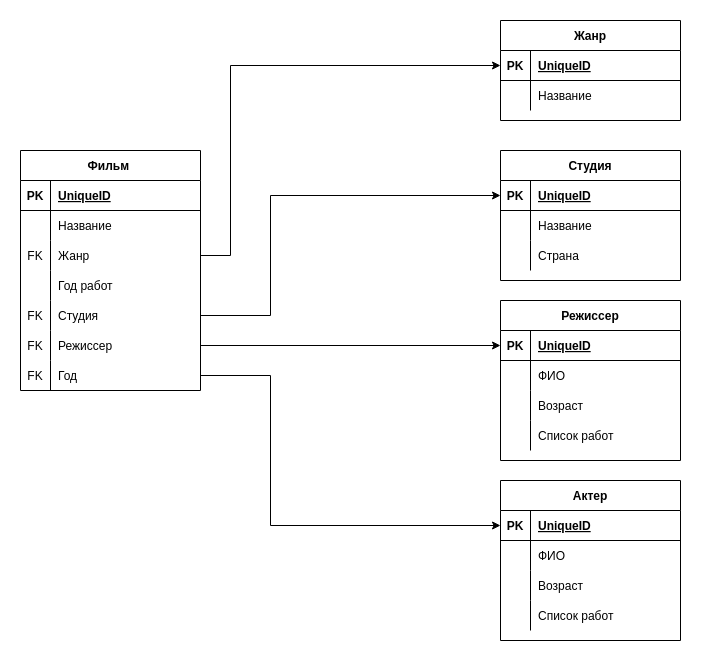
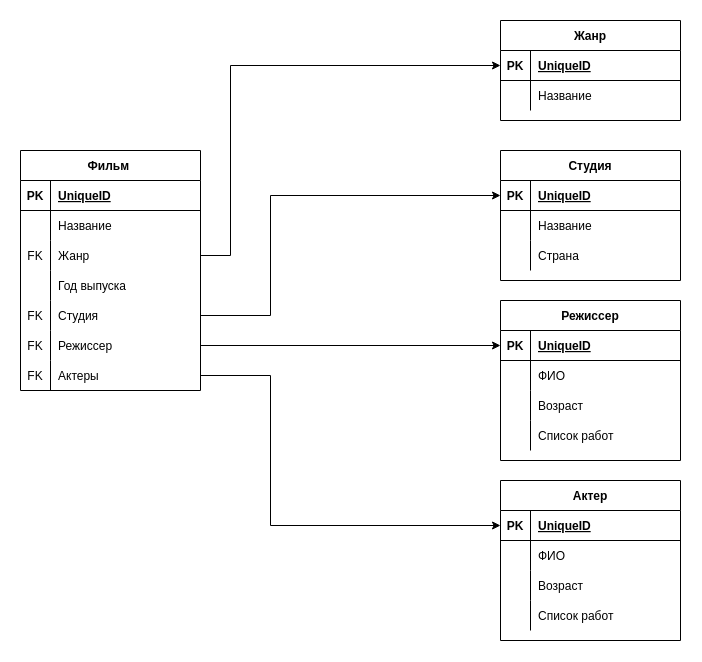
- <mxCell id="14" value="Год работ" style="shape=partialRectangle;connectable=0;fillColor=none;top=0;left=0;bottom=0;right=0;align=left;spacingLeft=6;overflow=hidden;" vertex="1" parent="12"><mxGeometry x="30" width="150" height="30" as="geometry"><mxRectangle width="150" height="30" as="alternateBounds" /></mxGeometry></mxCell>
+ <mxCell id="14" value="Год выпуска" style="shape=partialRectangle;connectable=0;fillColor=none;top=0;left=0;bottom=0;right=0;align=left;spacingLeft=6;overflow=hidden;" vertex="1" parent="12"><mxGeometry x="30" width="150" height="30" as="geometry"><mxRectangle width="150" height="30" as="alternateBounds" /></mxGeometry></mxCell>
- <mxCell id="23" value="Год" style="shape=partialRectangle;connectable=0;fillColor=none;top=0;left=0;bottom=0;right=0;align=left;spacingLeft=6;overflow=hidden;" vertex="1" parent="21"><mxGeometry x="30" width="150" height="30" as="geometry"><mxRectangle width="150" height="30" as="alternateBounds" /></mxGeometry></mxCell>
+ <mxCell id="23" value="Актеры" style="shape=partialRectangle;connectable=0;fillColor=none;top=0;left=0;bottom=0;right=0;align=left;spacingLeft=6;overflow=hidden;" vertex="1" parent="21"><mxGeometry x="30" width="150" height="30" as="geometry"><mxRectangle width="150" height="30" as="alternateBounds" /></mxGeometry></mxCell>
